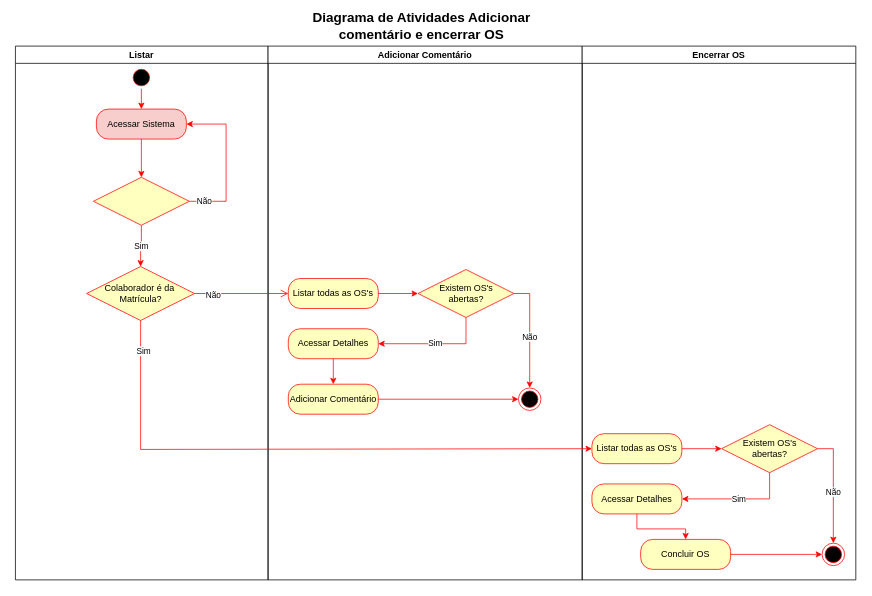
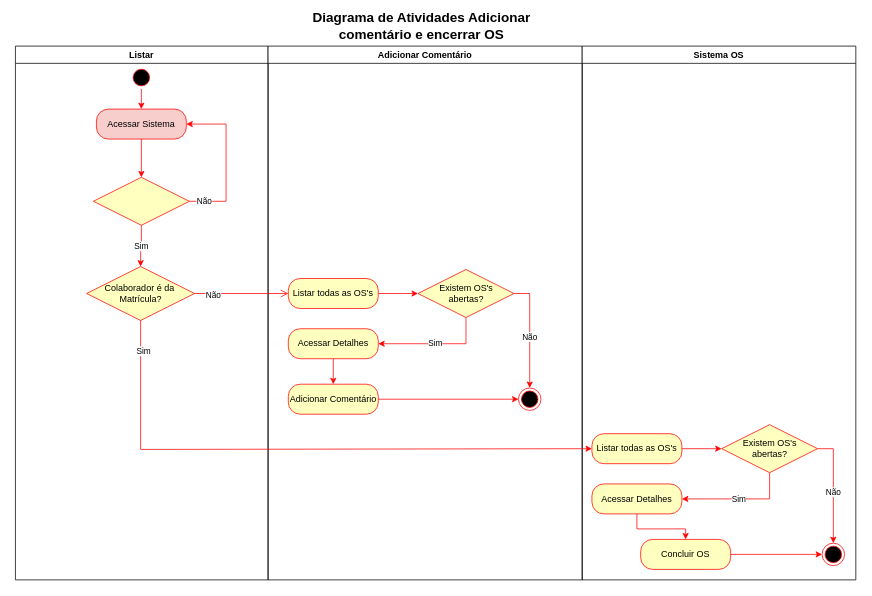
- <mxCell id="26" value="Encerrar OS" style="swimlane;whiteSpace=wrap;html=1;startSize=23;" vertex="1" parent="1"><mxGeometry x="776" y="61" width="365" height="712" as="geometry" /></mxCell>
+ <mxCell id="26" value="Sistema OS" style="swimlane;whiteSpace=wrap;html=1;startSize=23;" vertex="1" parent="1"><mxGeometry x="776" y="61" width="365" height="712" as="geometry" /></mxCell>
